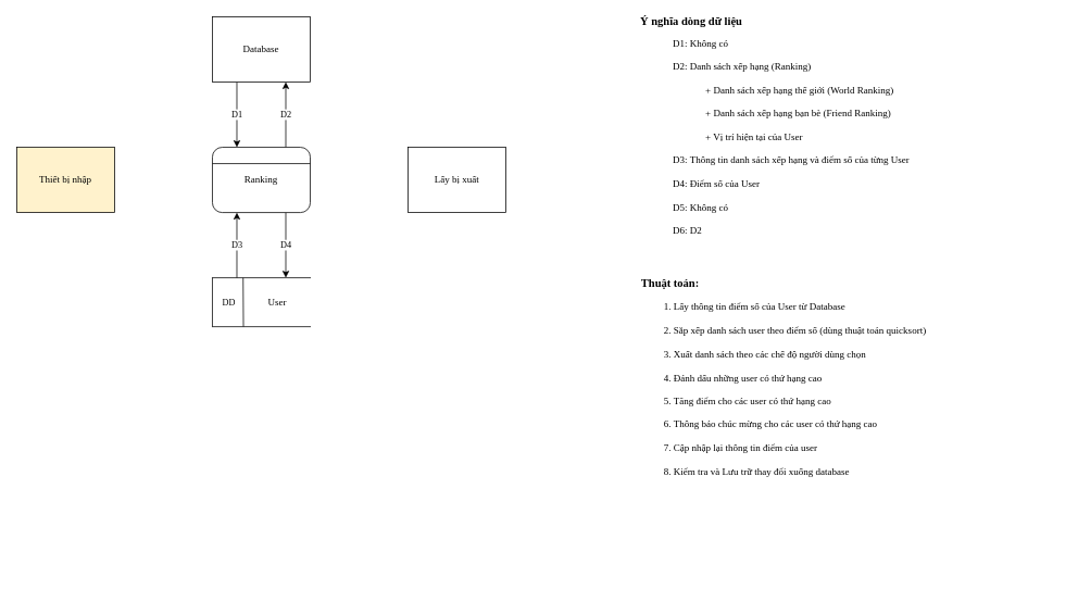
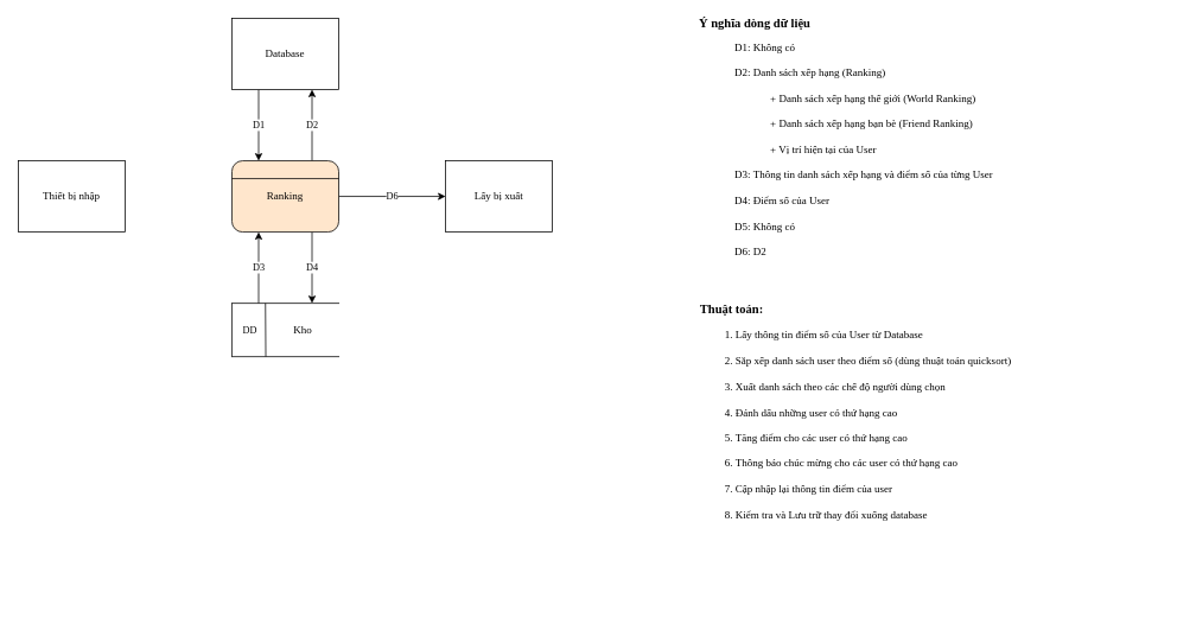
- <mxCell id="9" value="Thiết bị nhập" style="rounded=0;whiteSpace=wrap;html=1;fontStyle=0;fontFamily=Verdana;fillColor=#fff2cc;" vertex="1" parent="1"><mxGeometry x="20" y="180" width="120" height="80" as="geometry" /></mxCell>
+ <mxCell id="9" value="Thiết bị nhập" style="rounded=0;whiteSpace=wrap;html=1;fontStyle=0;fontFamily=Verdana;" vertex="1" parent="1"><mxGeometry x="20" y="180" width="120" height="80" as="geometry" /></mxCell>
- <mxCell id="7" value="Ranking" style="rounded=1;whiteSpace=wrap;html=1;container=1;fontFamily=Verdana;" vertex="1" parent="1"><mxGeometry x="260" y="180" width="120" height="80" as="geometry" /></mxCell>
+ <mxCell id="7" value="Ranking" style="rounded=1;whiteSpace=wrap;html=1;container=1;fontFamily=Verdana;fillColor=#ffe6cc;" vertex="1" parent="1"><mxGeometry x="260" y="180" width="120" height="80" as="geometry" /></mxCell>
+ <mxCell id="5" value="D6" style="edgeStyle=orthogonalEdgeStyle;rounded=0;orthogonalLoop=1;jettySize=auto;html=1;exitX=1;exitY=0.5;exitDx=0;exitDy=0;entryX=0;entryY=0.5;entryDx=0;entryDy=0;fontFamily=Verdana;" edge="1" parent="1" source="7" target="10"><mxGeometry relative="1" as="geometry" /></mxCell>
- <mxCell id="12" value="&lt;blockquote style=&quot;margin: 0 0 0 40px ; border: none ; padding: 0px&quot;&gt;User&lt;/blockquote&gt;" style="shape=partialRectangle;whiteSpace=wrap;html=1;left=0;right=0;fillColor=none;fontFamily=Verdana;" vertex="1" parent="11"><mxGeometry width="120" height="60" as="geometry" /></mxCell>
+ <mxCell id="12" value="&lt;blockquote style=&quot;margin: 0 0 0 40px ; border: none ; padding: 0px&quot;&gt;Kho&lt;/blockquote&gt;" style="shape=partialRectangle;whiteSpace=wrap;html=1;left=0;right=0;fillColor=none;fontFamily=Verdana;" vertex="1" parent="11"><mxGeometry width="120" height="60" as="geometry" /></mxCell>
